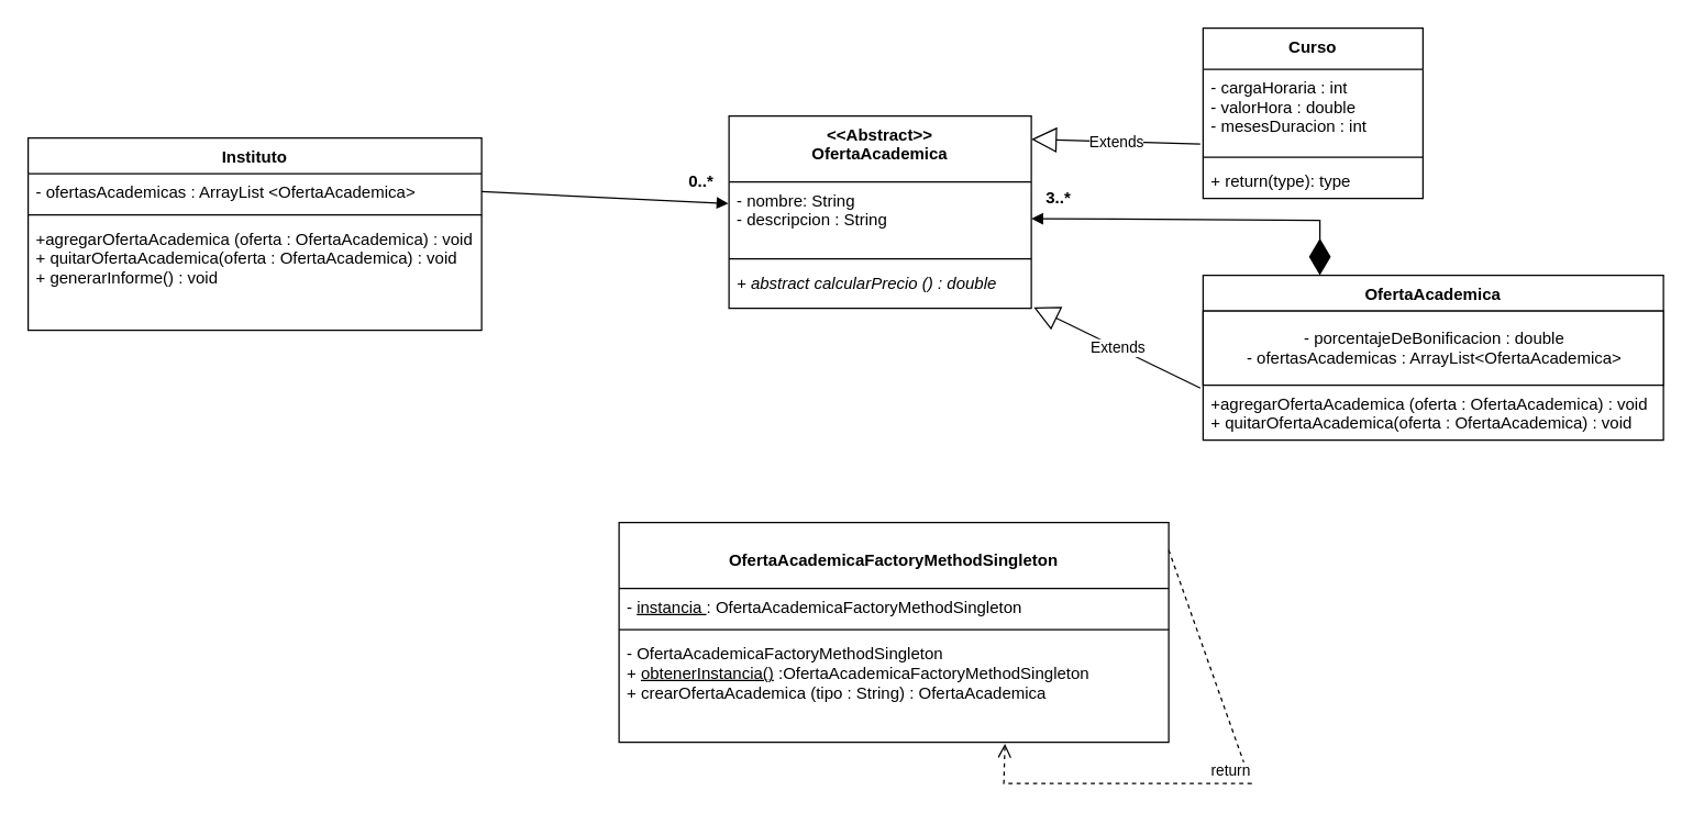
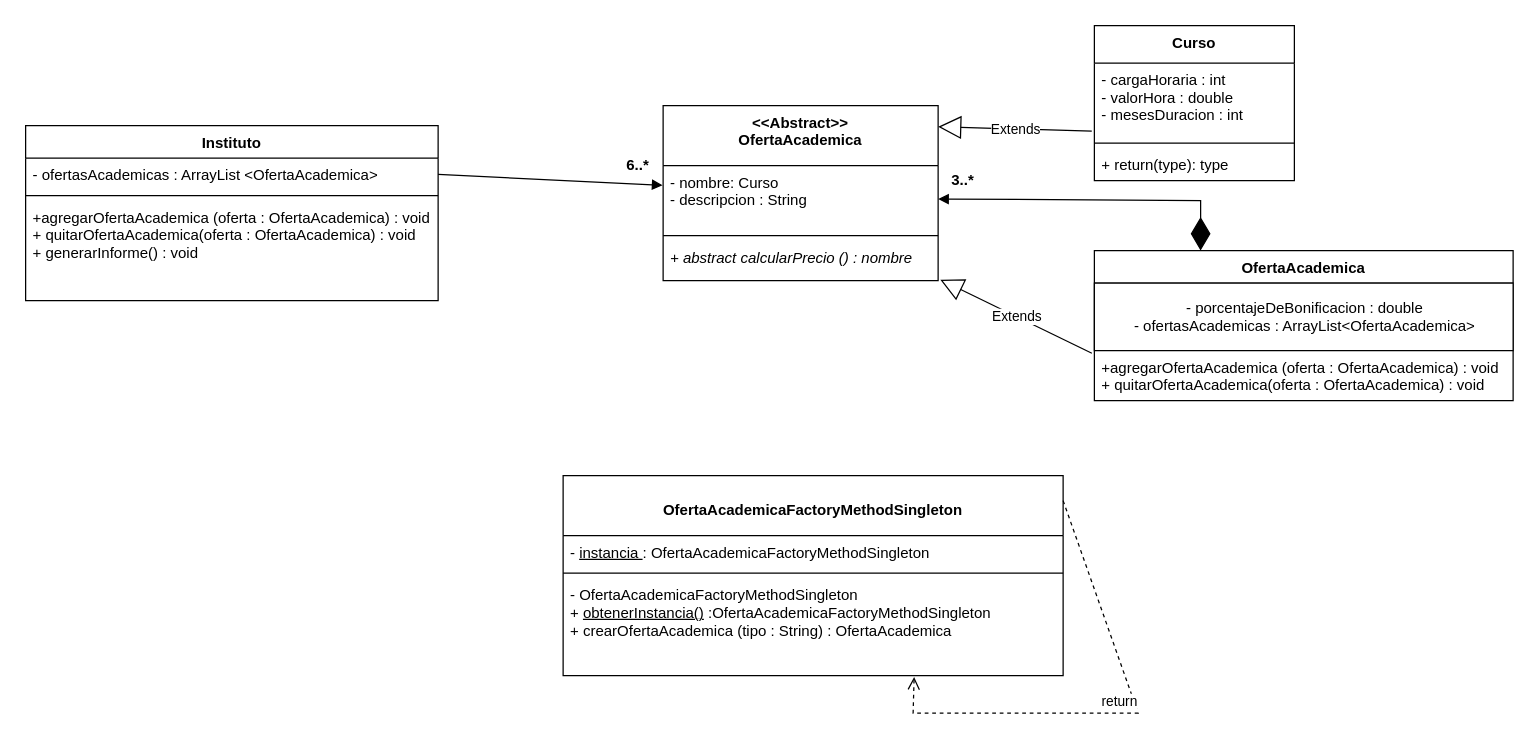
- <mxCell id="23" value="0..*" style="text;align=center;fontStyle=1;verticalAlign=middle;spacingLeft=3;spacingRight=3;strokeColor=none;rotatable=0;points=[[0,0.5],[1,0.5]];portConstraint=eastwest;" vertex="1" parent="1"><mxGeometry x="470" y="118" width="80" height="26" as="geometry" /></mxCell>
+ <mxCell id="23" value="6..*" style="text;align=center;fontStyle=1;verticalAlign=middle;spacingLeft=3;spacingRight=3;strokeColor=none;rotatable=0;points=[[0,0.5],[1,0.5]];portConstraint=eastwest;" vertex="1" parent="1"><mxGeometry x="470" y="118" width="80" height="26" as="geometry" /></mxCell>
- <mxCell id="7" value="- nombre: String&#10;- descripcion : String&#10;" style="text;strokeColor=none;fillColor=none;align=left;verticalAlign=top;spacingLeft=4;spacingRight=4;overflow=hidden;rotatable=0;points=[[0,0.5],[1,0.5]];portConstraint=eastwest;" vertex="1" parent="6"><mxGeometry y="48" width="220" height="52" as="geometry" /></mxCell>
+ <mxCell id="7" value="- nombre: Curso&#10;- descripcion : String&#10;" style="text;strokeColor=none;fillColor=none;align=left;verticalAlign=top;spacingLeft=4;spacingRight=4;overflow=hidden;rotatable=0;points=[[0,0.5],[1,0.5]];portConstraint=eastwest;" vertex="1" parent="6"><mxGeometry y="48" width="220" height="52" as="geometry" /></mxCell>
- <mxCell id="9" value="+ abstract calcularPrecio () : double&#10;&#10; " style="text;strokeColor=none;fillColor=none;align=left;verticalAlign=top;spacingLeft=4;spacingRight=4;overflow=hidden;rotatable=0;points=[[0,0.5],[1,0.5]];portConstraint=eastwest;fontStyle=2" vertex="1" parent="6"><mxGeometry y="108" width="220" height="32" as="geometry" /></mxCell>
+ <mxCell id="9" value="+ abstract calcularPrecio () : nombre&#10;&#10; " style="text;strokeColor=none;fillColor=none;align=left;verticalAlign=top;spacingLeft=4;spacingRight=4;overflow=hidden;rotatable=0;points=[[0,0.5],[1,0.5]];portConstraint=eastwest;fontStyle=2" vertex="1" parent="6"><mxGeometry y="108" width="220" height="32" as="geometry" /></mxCell>
